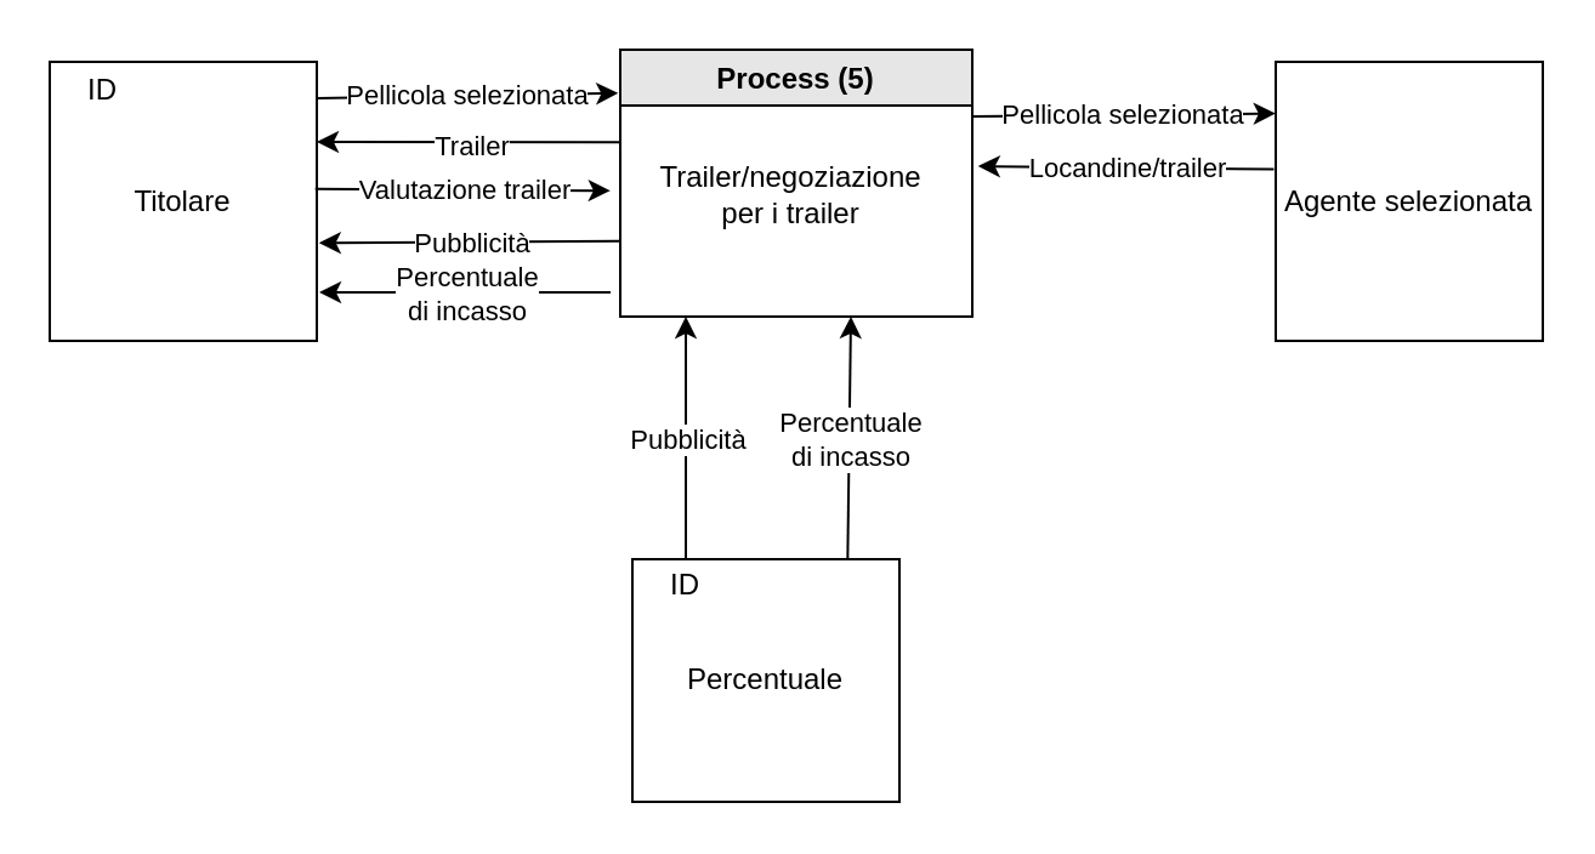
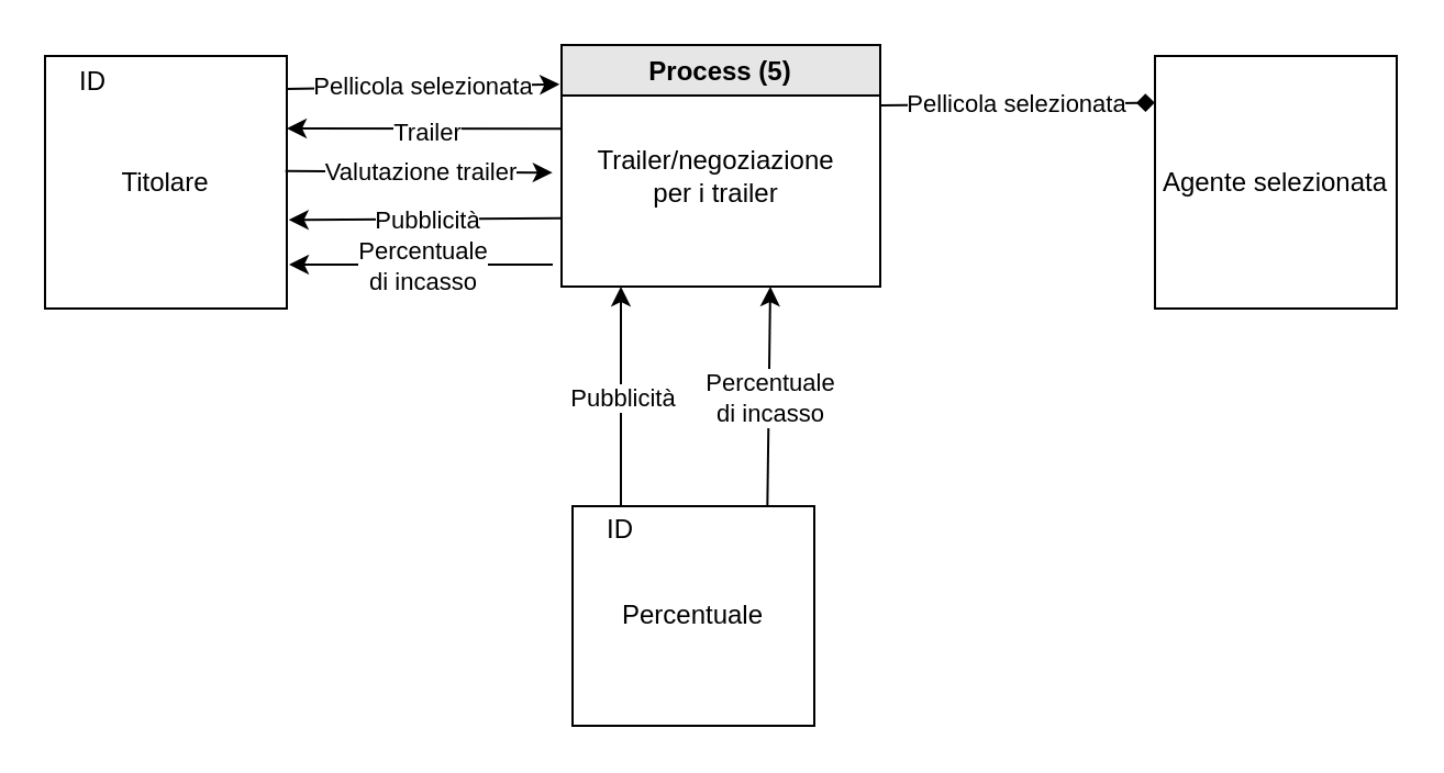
- <mxCell id="13" value="" style="endArrow=classic;html=1;rounded=0;entryX=-0.001;entryY=0.185;entryDx=0;entryDy=0;exitX=1;exitY=0.25;exitDx=0;exitDy=0;entryPerimeter=0;" parent="1" source="2" target="7" edge="1"><mxGeometry relative="1" as="geometry"><mxPoint x="405" y="50" as="sourcePoint" /><mxPoint x="515" y="70" as="targetPoint" /></mxGeometry></mxCell>
+ <mxCell id="13" value="" style="endArrow=diamond;html=1;rounded=0;entryX=-0.001;entryY=0.185;entryDx=0;entryDy=0;exitX=1;exitY=0.25;exitDx=0;exitDy=0;entryPerimeter=0;" parent="1" source="2" target="7" edge="1"><mxGeometry relative="1" as="geometry"><mxPoint x="405" y="50" as="sourcePoint" /><mxPoint x="515" y="70" as="targetPoint" /></mxGeometry></mxCell>
- <mxCell id="15" value="" style="endArrow=classic;html=1;rounded=0;entryX=1.016;entryY=0.2;entryDx=0;entryDy=0;exitX=-0.007;exitY=0.385;exitDx=0;exitDy=0;exitPerimeter=0;entryPerimeter=0;" parent="1" source="7" target="3" edge="1"><mxGeometry relative="1" as="geometry"><mxPoint x="140" y="60" as="sourcePoint" /><mxPoint x="265" y="58" as="targetPoint" /></mxGeometry></mxCell>
- <mxCell id="16" value="Locandine/trailer" style="edgeLabel;resizable=0;html=1;align=center;verticalAlign=middle;" parent="15" connectable="0" vertex="1"><mxGeometry relative="1" as="geometry" /></mxCell>
